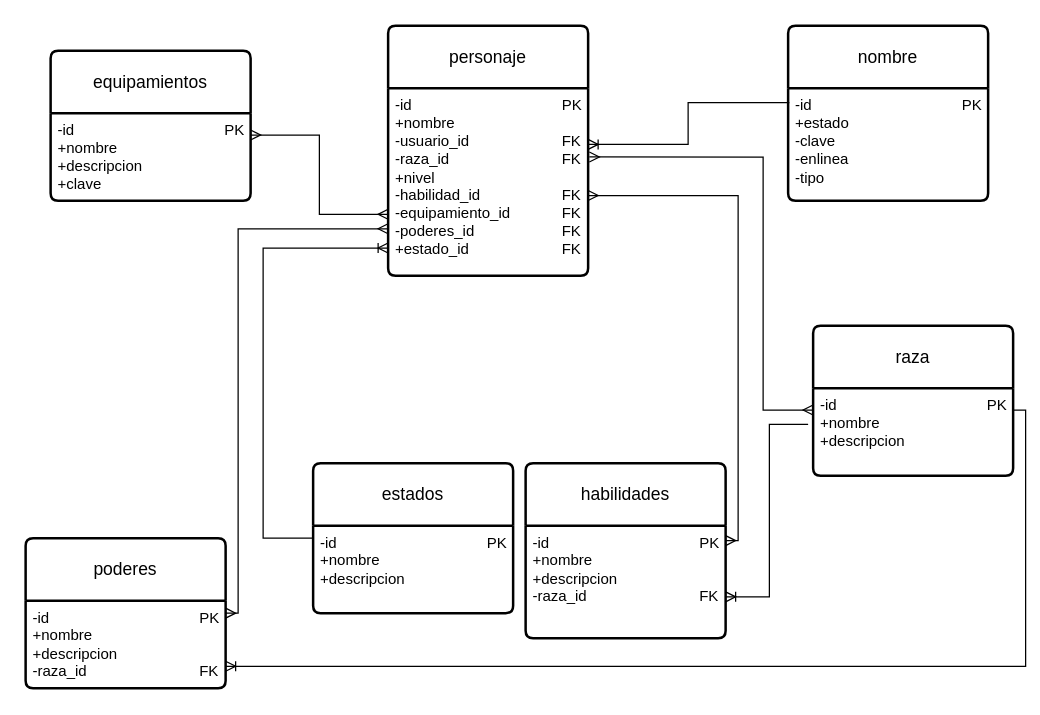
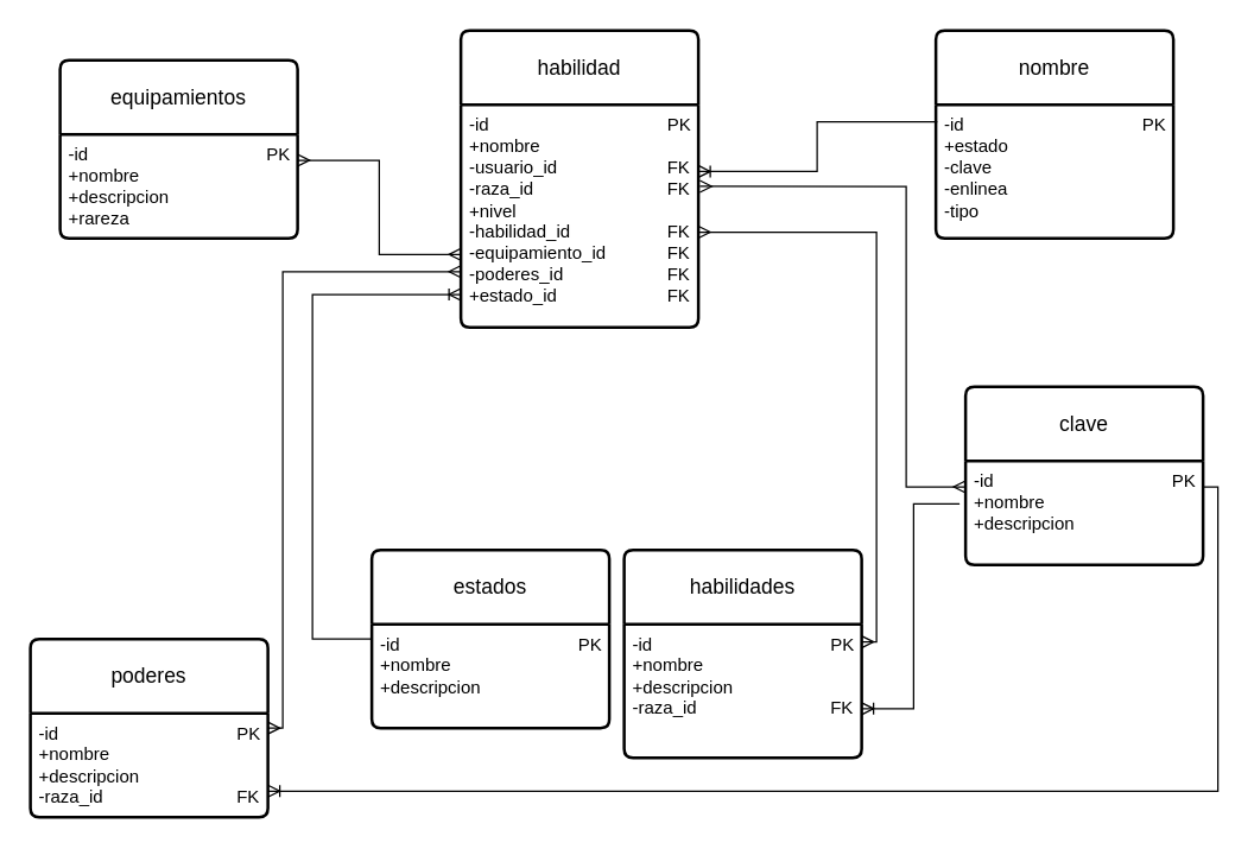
- <mxCell id="12" value="personaje" style="swimlane;childLayout=stackLayout;horizontal=1;startSize=50;horizontalStack=0;rounded=1;fontSize=14;fontStyle=0;strokeWidth=2;resizeParent=0;resizeLast=1;shadow=0;dashed=0;align=center;arcSize=4;whiteSpace=wrap;html=1;" parent="1" vertex="1"><mxGeometry x="310" y="20" width="160" height="200" as="geometry" /></mxCell>
+ <mxCell id="12" value="habilidad" style="swimlane;childLayout=stackLayout;horizontal=1;startSize=50;horizontalStack=0;rounded=1;fontSize=14;fontStyle=0;strokeWidth=2;resizeParent=0;resizeLast=1;shadow=0;dashed=0;align=center;arcSize=4;whiteSpace=wrap;html=1;" parent="1" vertex="1"><mxGeometry x="310" y="20" width="160" height="200" as="geometry" /></mxCell>
- <mxCell id="7" value="-id&amp;nbsp;&lt;span style=&quot;white-space: pre;&quot;&gt;&#09;&lt;/span&gt;&lt;span style=&quot;white-space: pre;&quot;&gt;&#09;&lt;/span&gt;&lt;span style=&quot;white-space: pre;&quot;&gt;&#09;&lt;/span&gt;&lt;span style=&quot;white-space: pre;&quot;&gt;&#09;&lt;/span&gt;&lt;span style=&quot;white-space: pre;&quot;&gt;&#09;&lt;/span&gt;PK&lt;div&gt;+nombre&lt;/div&gt;&lt;div&gt;+descripcion&lt;/div&gt;&lt;div&gt;+clave&lt;/div&gt;" style="align=left;strokeColor=none;fillColor=none;spacingLeft=4;fontSize=12;verticalAlign=top;resizable=0;rotatable=0;part=1;html=1;" parent="6" vertex="1"><mxGeometry y="50" width="160" height="70" as="geometry" /></mxCell>
+ <mxCell id="7" value="-id&amp;nbsp;&lt;span style=&quot;white-space: pre;&quot;&gt;&#09;&lt;/span&gt;&lt;span style=&quot;white-space: pre;&quot;&gt;&#09;&lt;/span&gt;&lt;span style=&quot;white-space: pre;&quot;&gt;&#09;&lt;/span&gt;&lt;span style=&quot;white-space: pre;&quot;&gt;&#09;&lt;/span&gt;&lt;span style=&quot;white-space: pre;&quot;&gt;&#09;&lt;/span&gt;PK&lt;div&gt;+nombre&lt;/div&gt;&lt;div&gt;+descripcion&lt;/div&gt;&lt;div&gt;+rareza&lt;/div&gt;" style="align=left;strokeColor=none;fillColor=none;spacingLeft=4;fontSize=12;verticalAlign=top;resizable=0;rotatable=0;part=1;html=1;" parent="6" vertex="1"><mxGeometry y="50" width="160" height="70" as="geometry" /></mxCell>
- <mxCell id="8" value="raza" style="swimlane;childLayout=stackLayout;horizontal=1;startSize=50;horizontalStack=0;rounded=1;fontSize=14;fontStyle=0;strokeWidth=2;resizeParent=0;resizeLast=1;shadow=0;dashed=0;align=center;arcSize=4;whiteSpace=wrap;html=1;" parent="1" vertex="1"><mxGeometry x="650" y="260" width="160" height="120" as="geometry" /></mxCell>
+ <mxCell id="8" value="clave" style="swimlane;childLayout=stackLayout;horizontal=1;startSize=50;horizontalStack=0;rounded=1;fontSize=14;fontStyle=0;strokeWidth=2;resizeParent=0;resizeLast=1;shadow=0;dashed=0;align=center;arcSize=4;whiteSpace=wrap;html=1;" parent="1" vertex="1"><mxGeometry x="650" y="260" width="160" height="120" as="geometry" /></mxCell>
